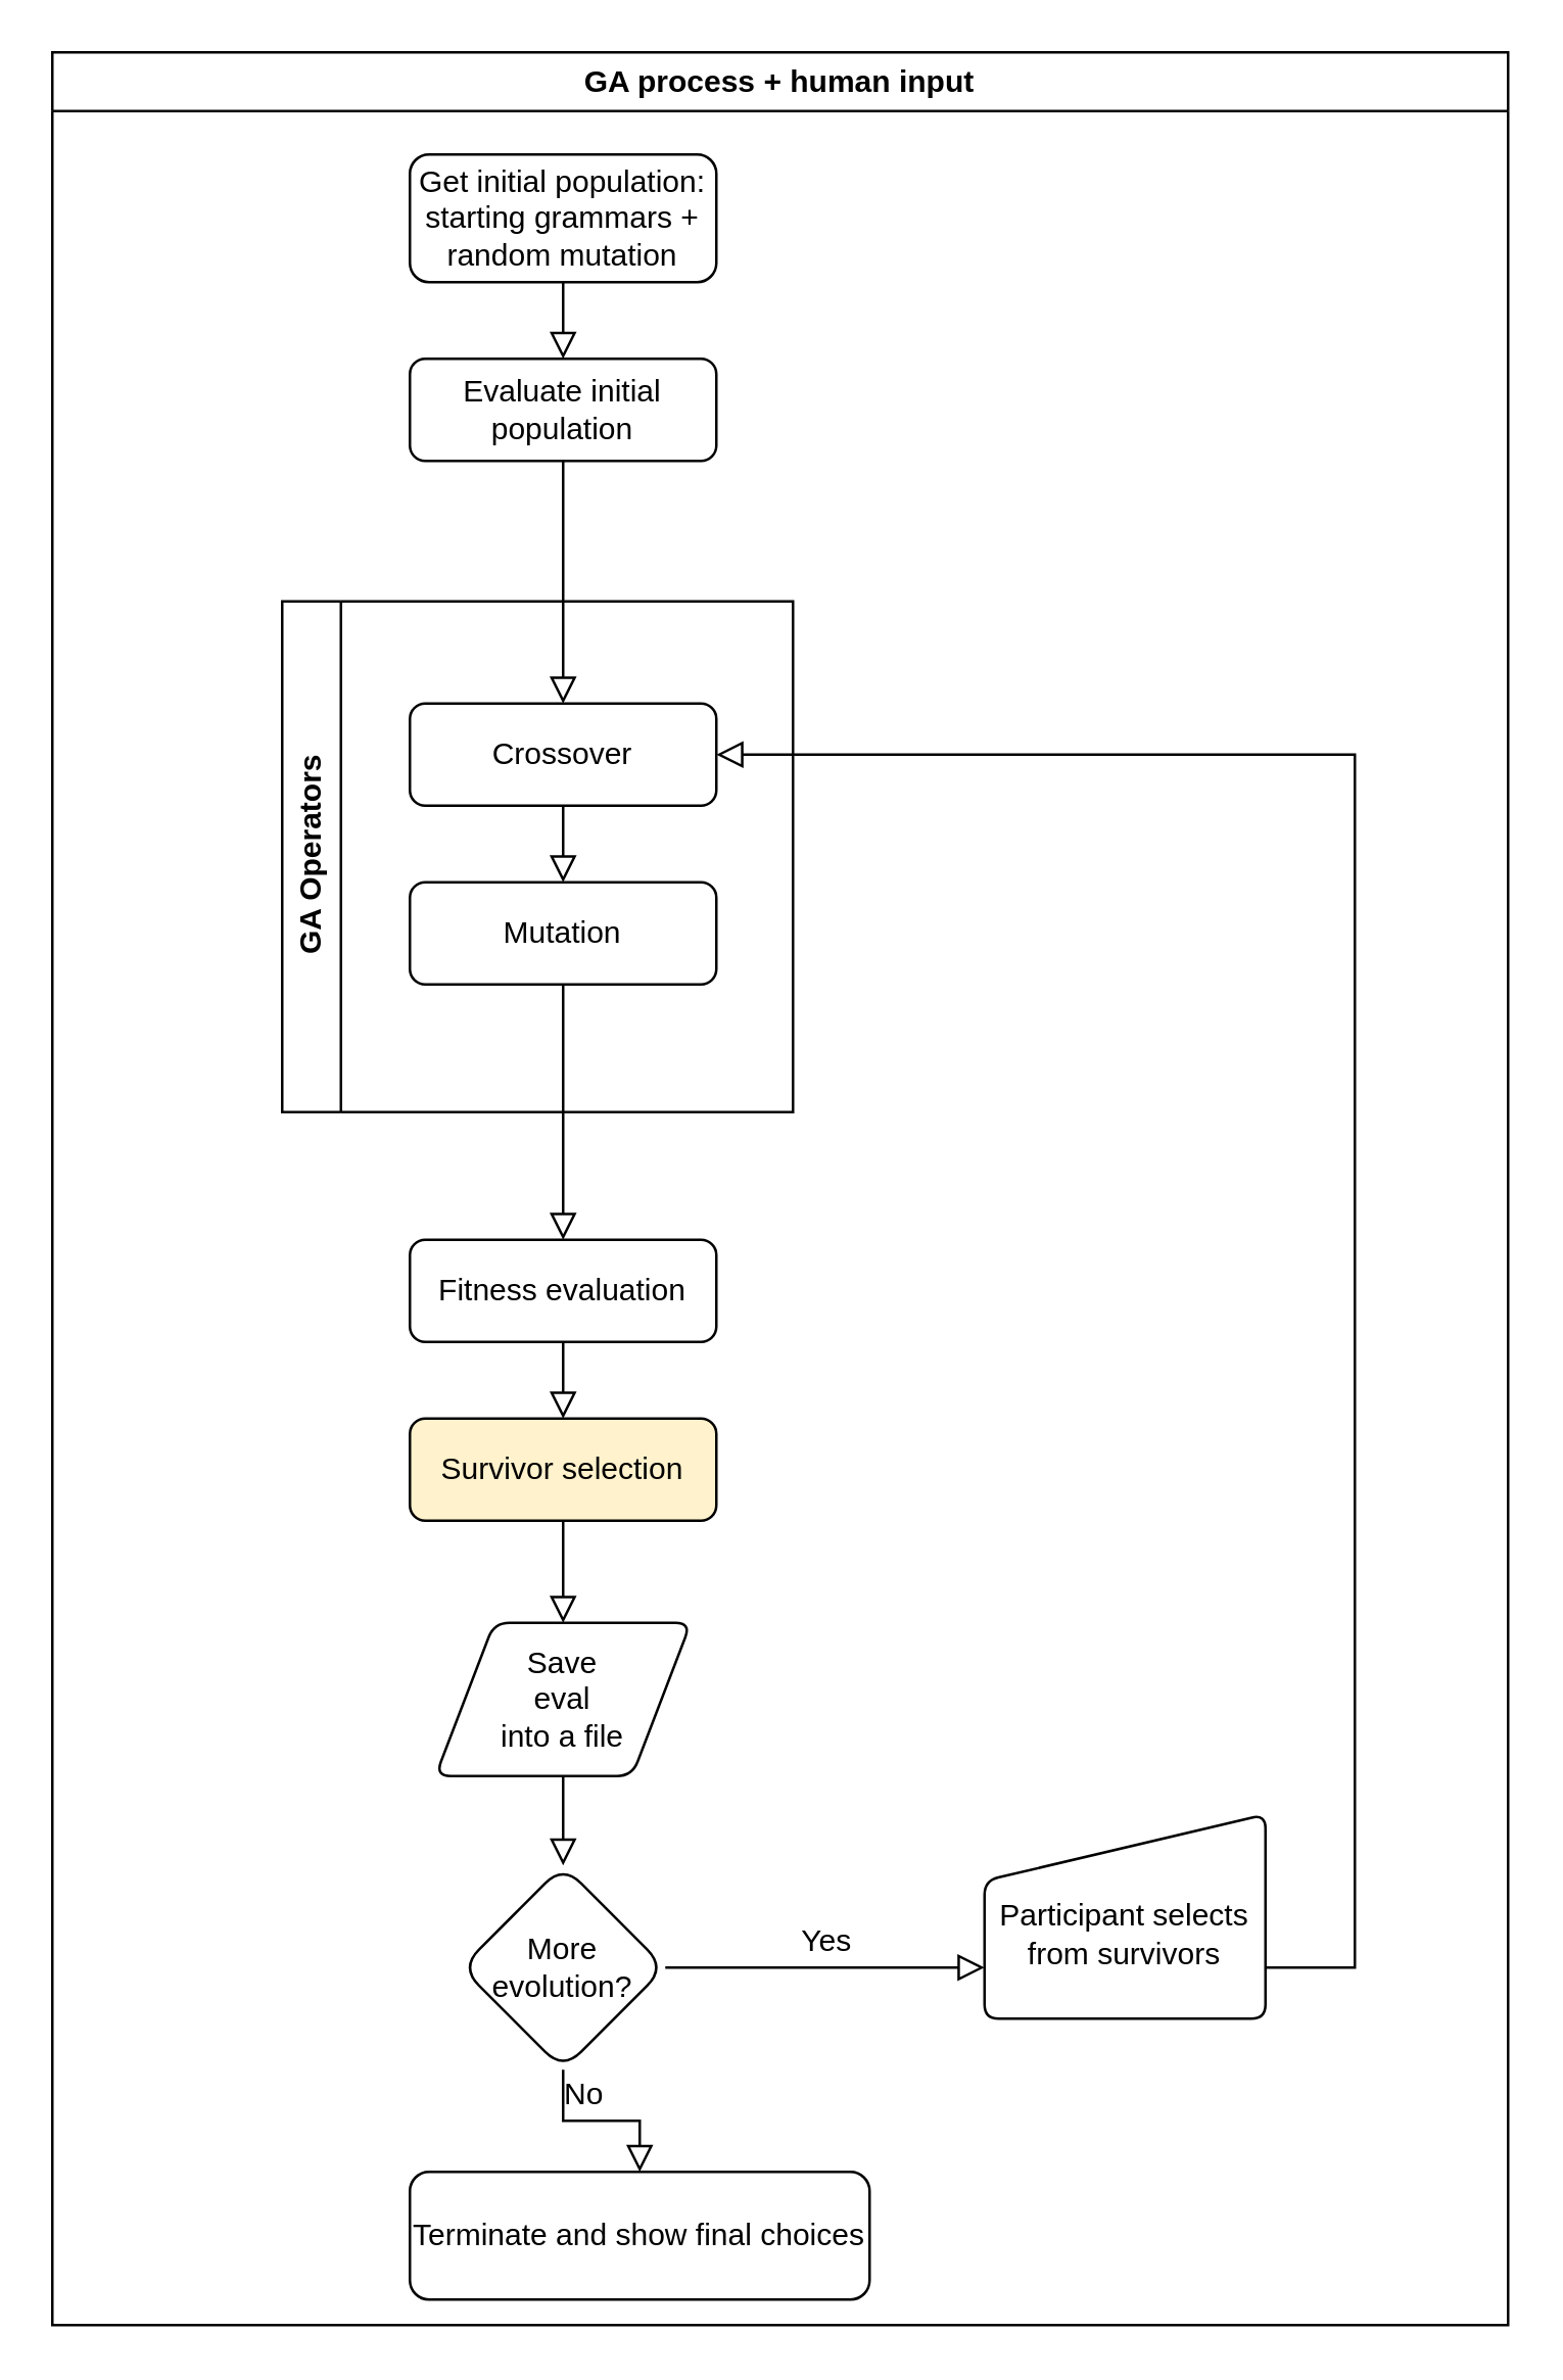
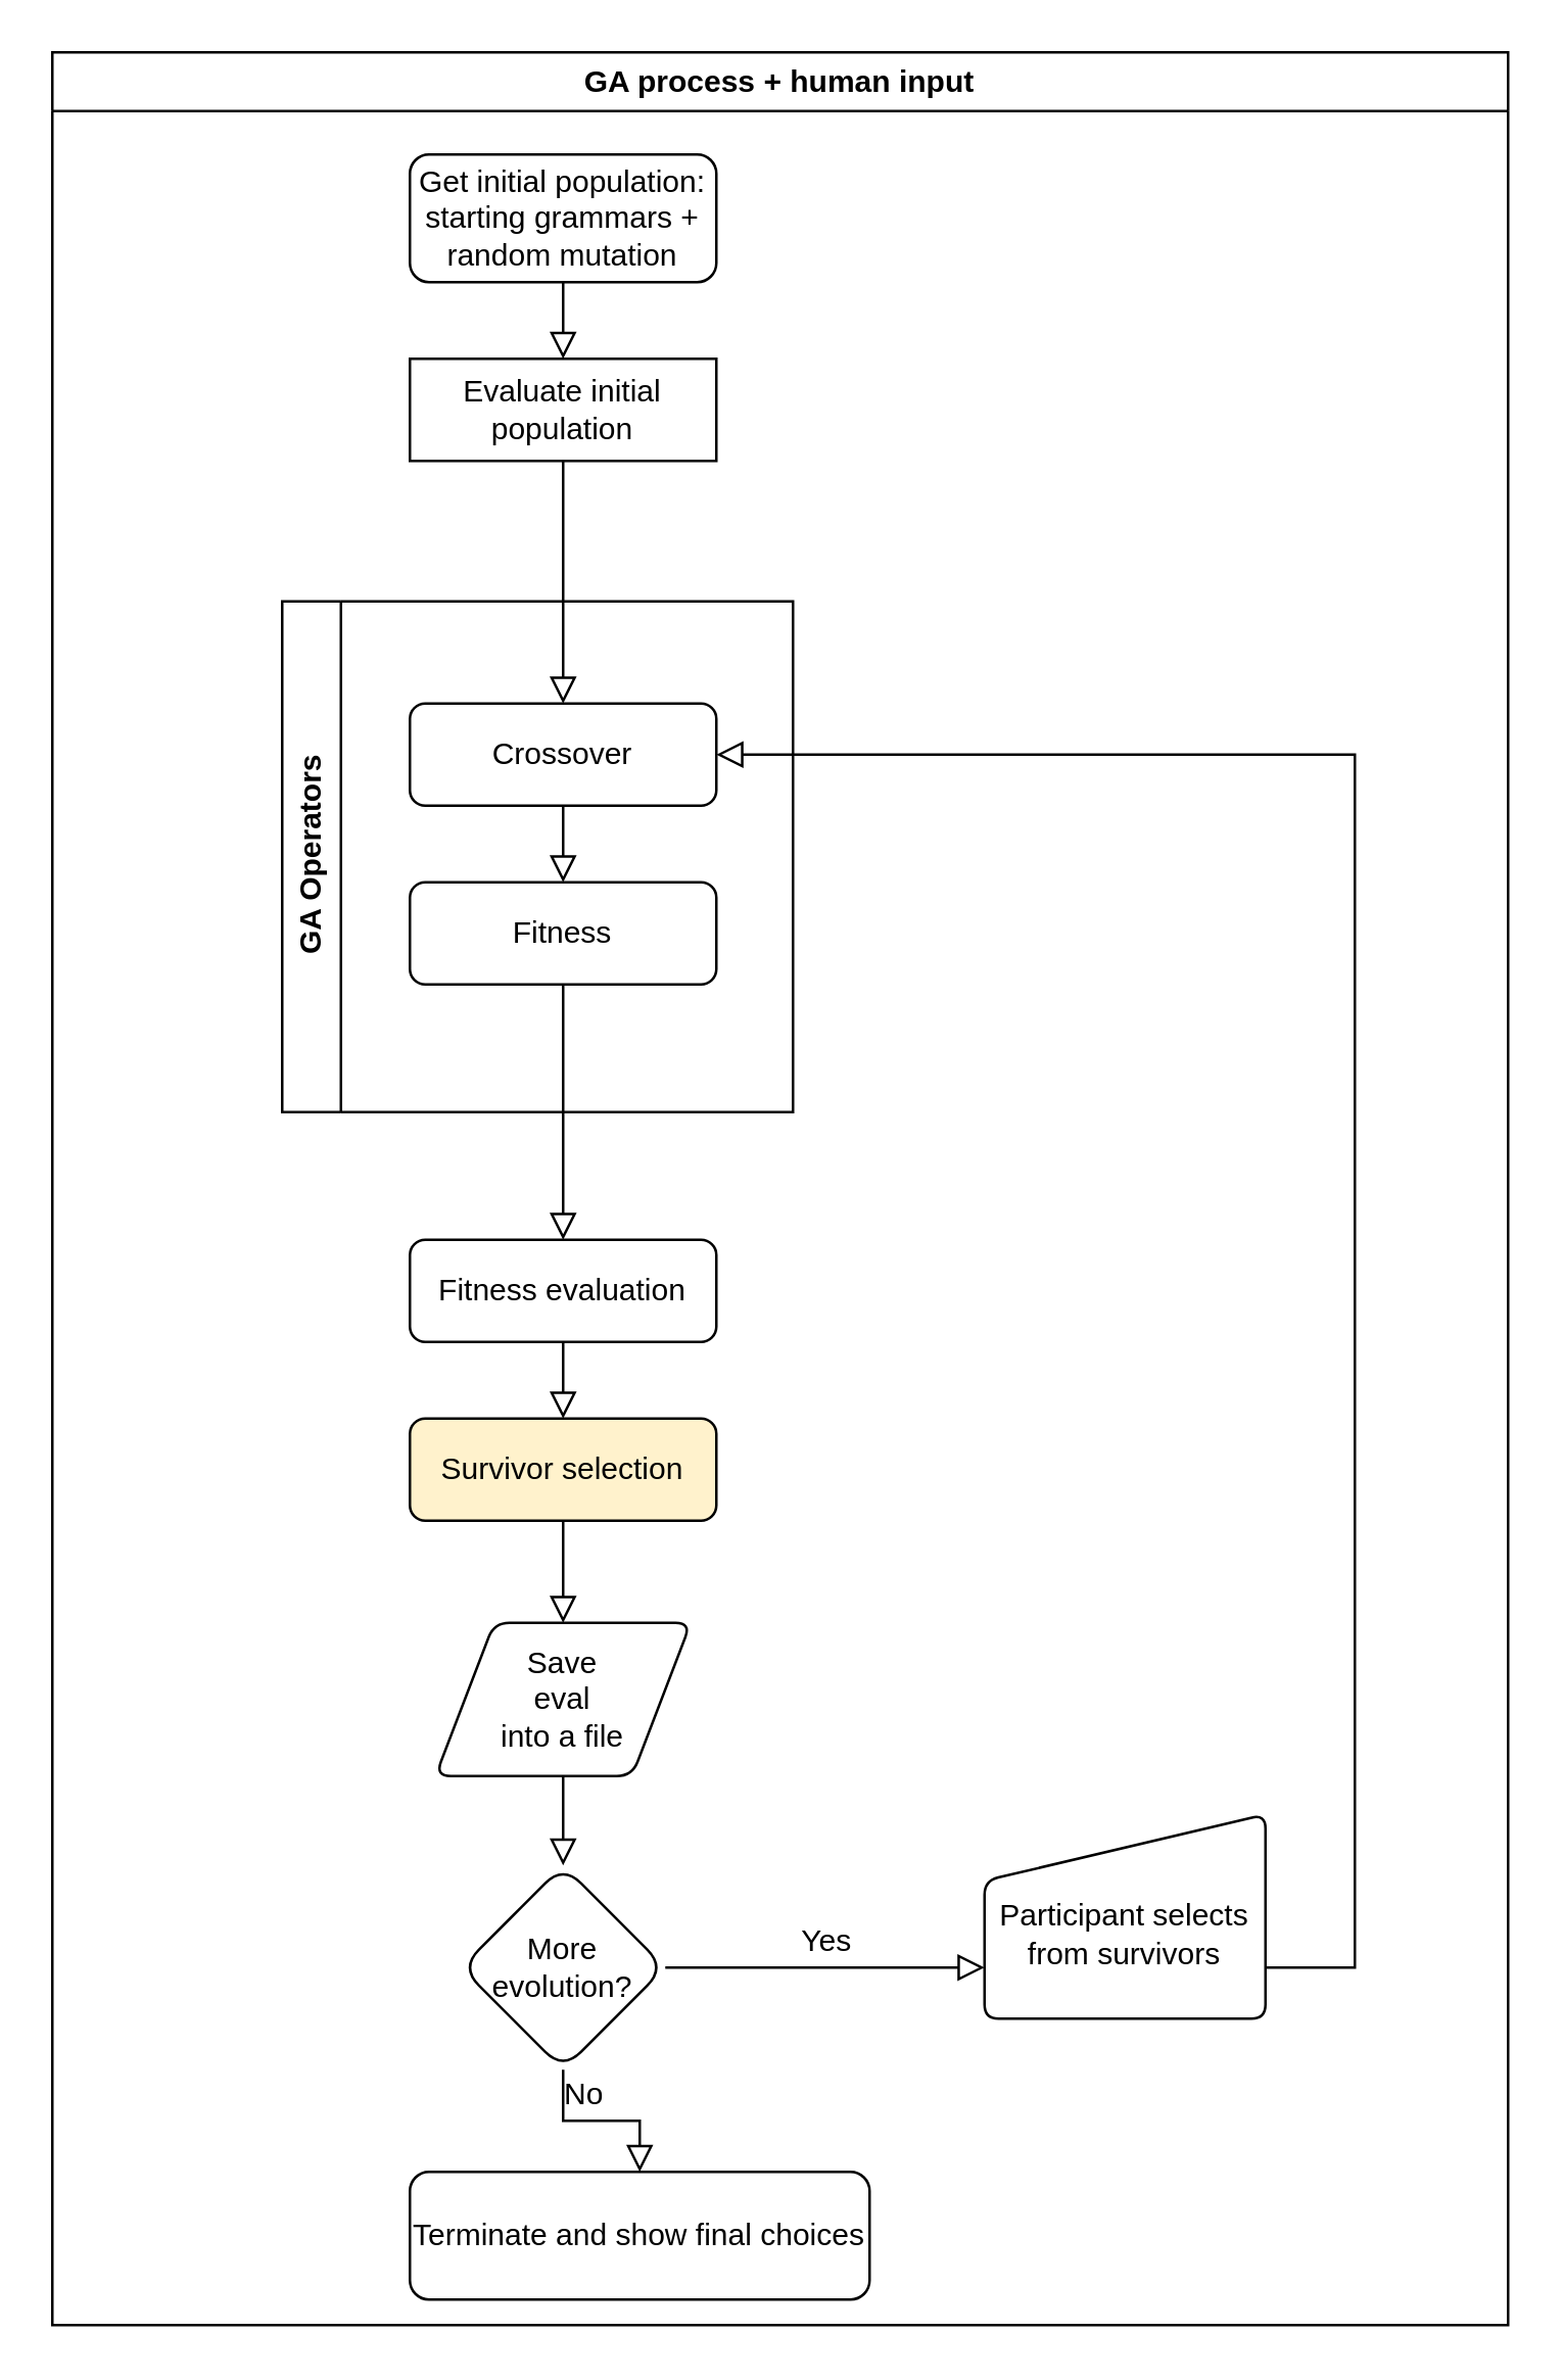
- <mxCell id="4" value="Evaluate initial population" style="rounded=1;whiteSpace=wrap;html=1;fontSize=12;glass=0;strokeWidth=1;shadow=0;" vertex="1" parent="2"><mxGeometry x="140" y="120" width="120" height="40" as="geometry" /></mxCell>
+ <mxCell id="4" value="Evaluate initial population" style="whiteSpace=wrap;html=1;fontSize=12;glass=0;strokeWidth=1;shadow=0;rounded=0;" vertex="1" parent="2"><mxGeometry x="140" y="120" width="120" height="40" as="geometry" /></mxCell>
- <mxCell id="10" value="Mutation" style="whiteSpace=wrap;html=1;rounded=1;glass=0;strokeWidth=1;shadow=0;" vertex="1" parent="8"><mxGeometry x="50" y="110" width="120" height="40" as="geometry" /></mxCell>
+ <mxCell id="10" value="Fitness" style="whiteSpace=wrap;html=1;rounded=1;glass=0;strokeWidth=1;shadow=0;" vertex="1" parent="8"><mxGeometry x="50" y="110" width="120" height="40" as="geometry" /></mxCell>
